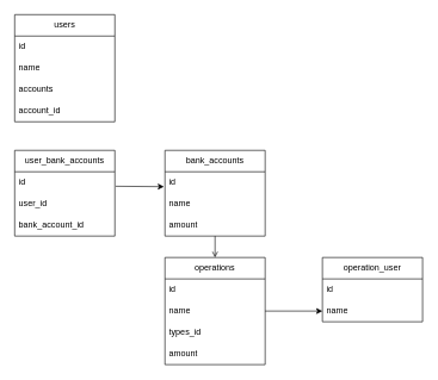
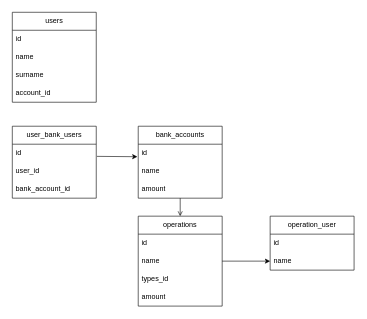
- <mxCell id="5" value="accounts" style="text;strokeColor=none;fillColor=none;align=left;verticalAlign=middle;spacingLeft=4;spacingRight=4;overflow=hidden;points=[[0,0.5],[1,0.5]];portConstraint=eastwest;rotatable=0;whiteSpace=wrap;html=1;" parent="2" vertex="1"><mxGeometry y="90" width="140" height="30" as="geometry" /></mxCell>
+ <mxCell id="5" value="surname" style="text;strokeColor=none;fillColor=none;align=left;verticalAlign=middle;spacingLeft=4;spacingRight=4;overflow=hidden;points=[[0,0.5],[1,0.5]];portConstraint=eastwest;rotatable=0;whiteSpace=wrap;html=1;" parent="2" vertex="1"><mxGeometry y="90" width="140" height="30" as="geometry" /></mxCell>
- <mxCell id="22" value="user_bank_accounts" style="swimlane;fontStyle=0;childLayout=stackLayout;horizontal=1;startSize=30;horizontalStack=0;resizeParent=1;resizeParentMax=0;resizeLast=0;collapsible=1;marginBottom=0;whiteSpace=wrap;html=1;" parent="1" vertex="1"><mxGeometry x="20" y="210" width="140" height="120" as="geometry"><mxRectangle x="40" y="40" width="60" height="30" as="alternateBounds" /></mxGeometry></mxCell>
+ <mxCell id="22" value="user_bank_users" style="swimlane;fontStyle=0;childLayout=stackLayout;horizontal=1;startSize=30;horizontalStack=0;resizeParent=1;resizeParentMax=0;resizeLast=0;collapsible=1;marginBottom=0;whiteSpace=wrap;html=1;" parent="1" vertex="1"><mxGeometry x="20" y="210" width="140" height="120" as="geometry"><mxRectangle x="40" y="40" width="60" height="30" as="alternateBounds" /></mxGeometry></mxCell>
